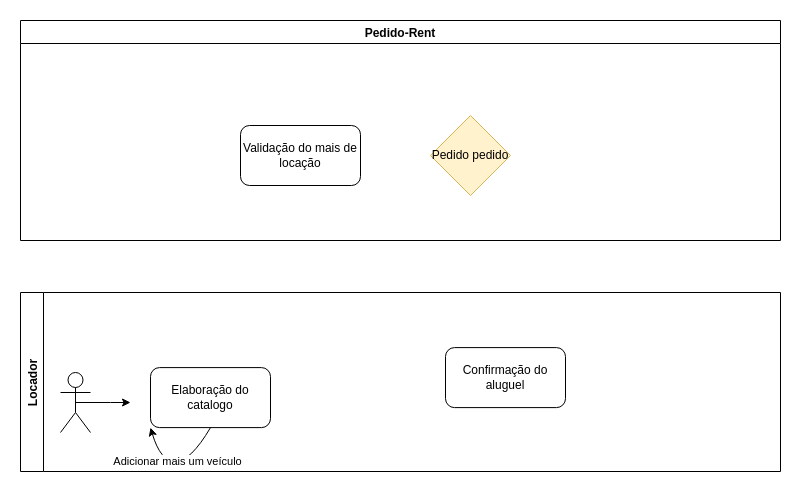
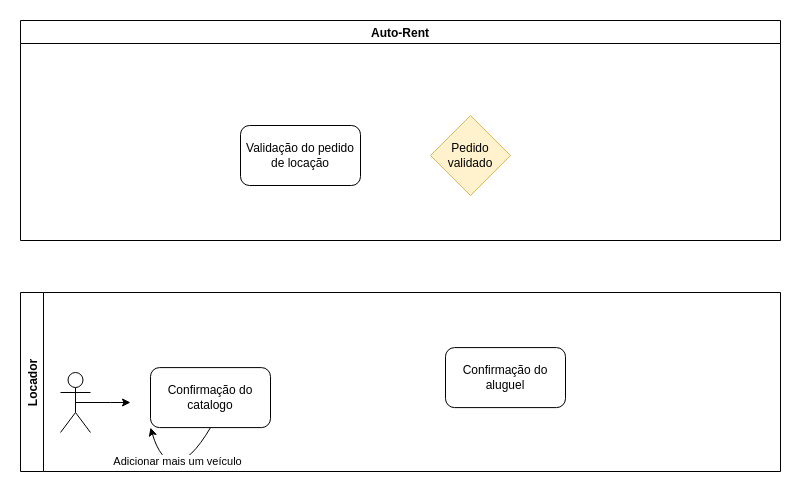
- <mxCell id="8" value="Pedido-Rent" style="swimlane;" vertex="1" parent="1"><mxGeometry x="20" y="20" width="760" height="220" as="geometry" /></mxCell>
+ <mxCell id="8" value="Auto-Rent" style="swimlane;" vertex="1" parent="1"><mxGeometry x="20" y="20" width="760" height="220" as="geometry" /></mxCell>
- <mxCell id="9" value="Validação do mais de locação" style="rounded=1;whiteSpace=wrap;html=1;" vertex="1" parent="8"><mxGeometry x="220" y="105" width="120" height="60" as="geometry" /></mxCell>
+ <mxCell id="9" value="Validação do pedido de locação" style="rounded=1;whiteSpace=wrap;html=1;" vertex="1" parent="8"><mxGeometry x="220" y="105" width="120" height="60" as="geometry" /></mxCell>
- <mxCell id="10" value="Pedido pedido" style="rhombus;whiteSpace=wrap;html=1;fillColor=#fff2cc;strokeColor=#d6b656;" vertex="1" parent="8"><mxGeometry x="410" y="95" width="80" height="80" as="geometry" /></mxCell>
+ <mxCell id="10" value="Pedido validado" style="rhombus;whiteSpace=wrap;html=1;fillColor=#fff2cc;strokeColor=#d6b656;" vertex="1" parent="8"><mxGeometry x="410" y="95" width="80" height="80" as="geometry" /></mxCell>
- <mxCell id="5" value="Elaboração do catalogo" style="rounded=1;whiteSpace=wrap;html=1;" vertex="1" parent="2"><mxGeometry x="130" y="75.1" width="120" height="60" as="geometry" /></mxCell>
+ <mxCell id="5" value="Confirmação do catalogo" style="rounded=1;whiteSpace=wrap;html=1;" vertex="1" parent="2"><mxGeometry x="130" y="75.1" width="120" height="60" as="geometry" /></mxCell>
